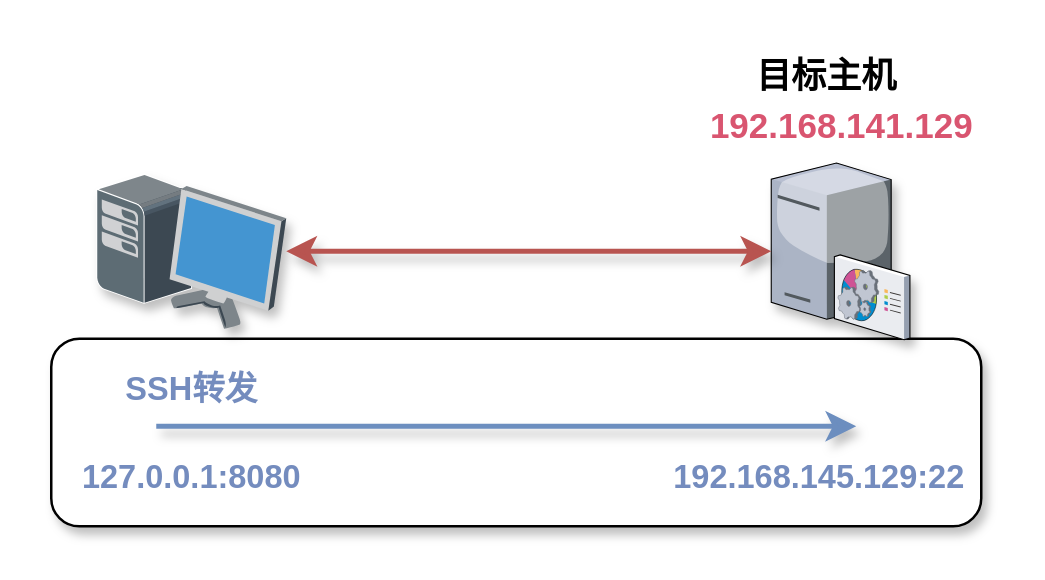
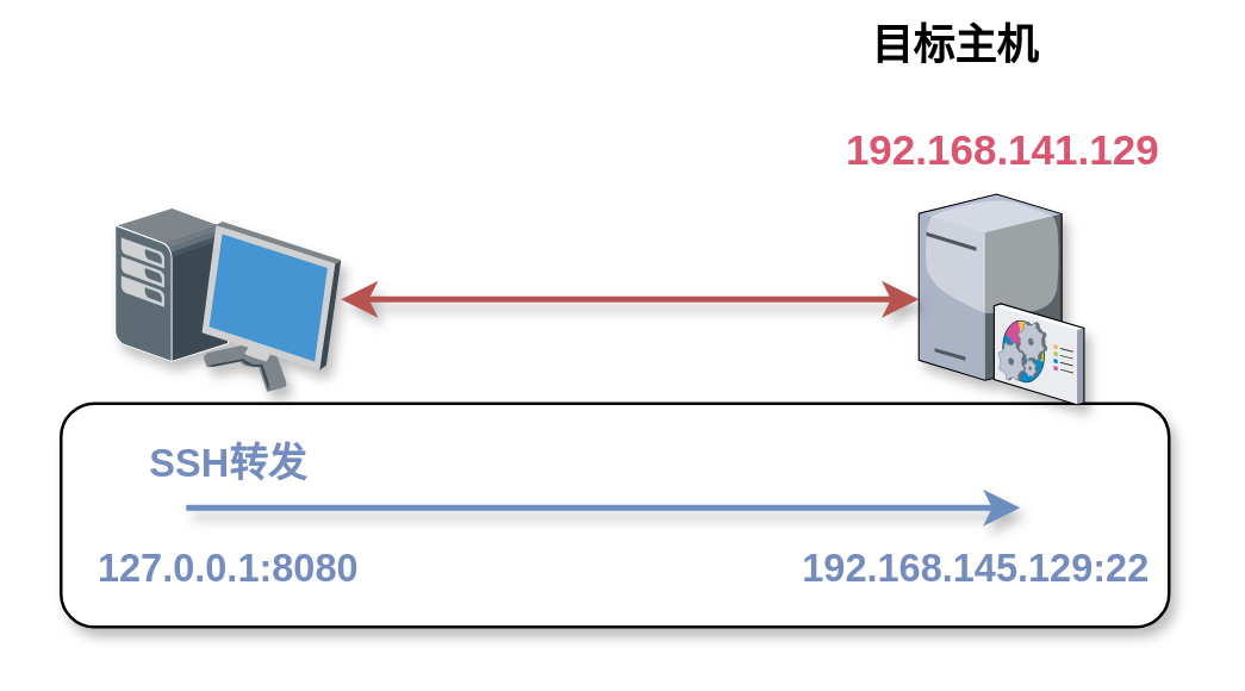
- <mxCell id="11" value="目标主机" style="text;html=1;align=center;verticalAlign=middle;resizable=0;points=[];autosize=1;fontSize=14;fontStyle=1" vertex="1" parent="1"><mxGeometry x="295" y="20" width="70" height="20" as="geometry" /></mxCell>
+ <mxCell id="11" value="目标主机" style="text;html=1;align=center;verticalAlign=middle;resizable=0;points=[];autosize=1;fontSize=14;fontStyle=1" vertex="1" parent="1"><mxGeometry x="285" y="5" width="70" height="20" as="geometry" /></mxCell>
